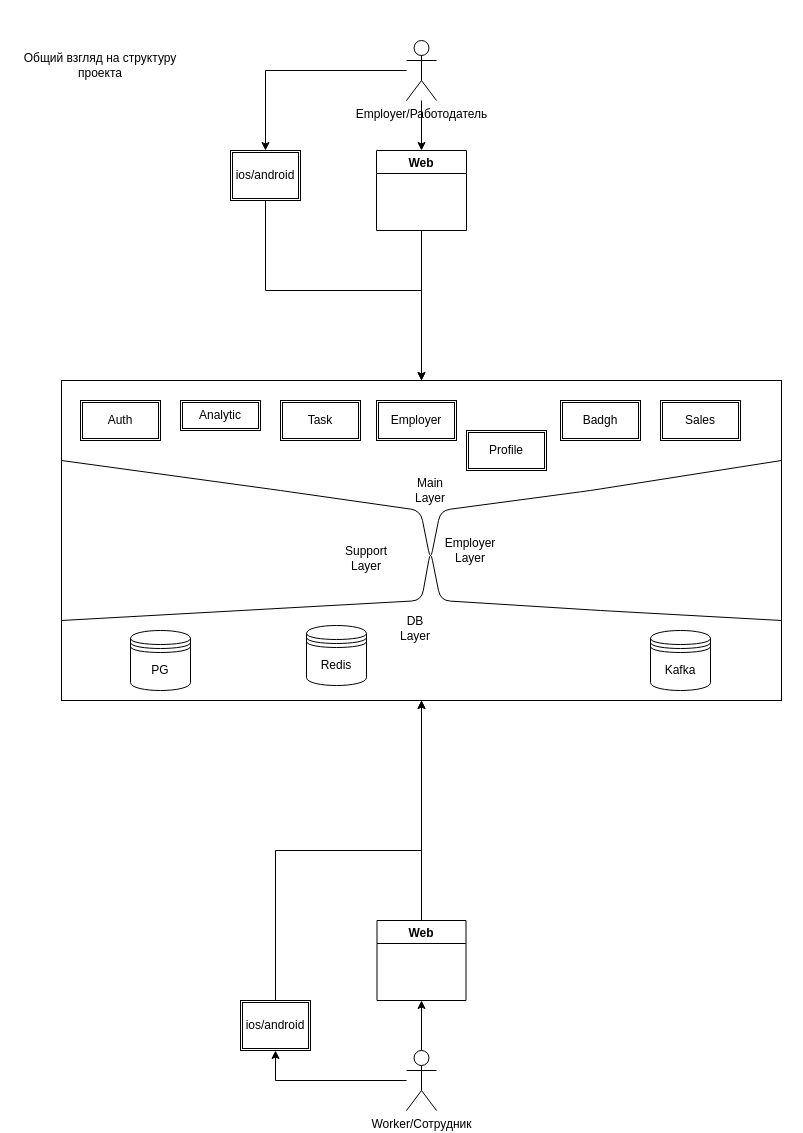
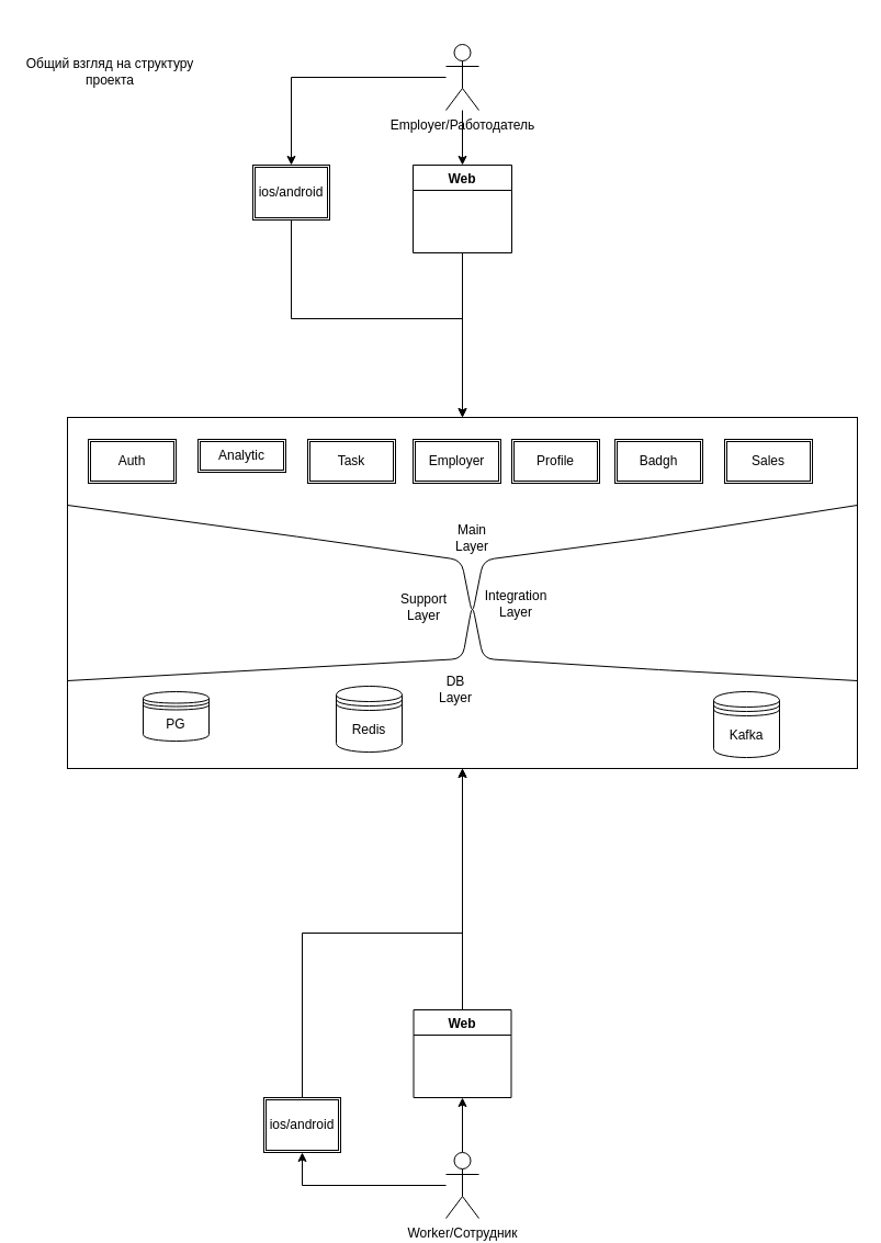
- <mxCell id="26" value="Profile" style="shape=ext;double=1;rounded=0;whiteSpace=wrap;html=1;" parent="1" vertex="1"><mxGeometry x="466" y="430" width="80" height="40" as="geometry" /></mxCell>
+ <mxCell id="26" value="Profile" style="shape=ext;double=1;rounded=0;whiteSpace=wrap;html=1;" parent="1" vertex="1"><mxGeometry x="466" y="400" width="80" height="40" as="geometry" /></mxCell>
- <mxCell id="30" value="Employer Layer" style="text;html=1;strokeColor=none;fillColor=none;align=center;verticalAlign=middle;whiteSpace=wrap;rounded=0;" parent="1" vertex="1"><mxGeometry x="450" y="540" width="40" height="20" as="geometry" /></mxCell>
+ <mxCell id="30" value="Integration Layer" style="text;html=1;strokeColor=none;fillColor=none;align=center;verticalAlign=middle;whiteSpace=wrap;rounded=0;" parent="1" vertex="1"><mxGeometry x="450" y="540" width="40" height="20" as="geometry" /></mxCell>
- <mxCell id="31" value="Support&lt;br&gt;Layer" style="text;html=1;strokeColor=none;fillColor=none;align=center;verticalAlign=middle;whiteSpace=wrap;rounded=0;" parent="1" vertex="1"><mxGeometry x="346" y="550" width="40" height="15" as="geometry" /></mxCell>
+ <mxCell id="31" value="Support&lt;br&gt;Layer" style="text;html=1;strokeColor=none;fillColor=none;align=center;verticalAlign=middle;whiteSpace=wrap;rounded=0;" parent="1" vertex="1"><mxGeometry x="366" y="545" width="40" height="15" as="geometry" /></mxCell>
- <mxCell id="14" value="PG" style="shape=datastore;whiteSpace=wrap;html=1;" parent="1" vertex="1"><mxGeometry x="130" y="630" width="60" height="60" as="geometry" /></mxCell>
+ <mxCell id="14" value="PG" style="shape=datastore;whiteSpace=wrap;html=1;" parent="1" vertex="1"><mxGeometry x="130" y="630" width="60" height="45" as="geometry" /></mxCell>
